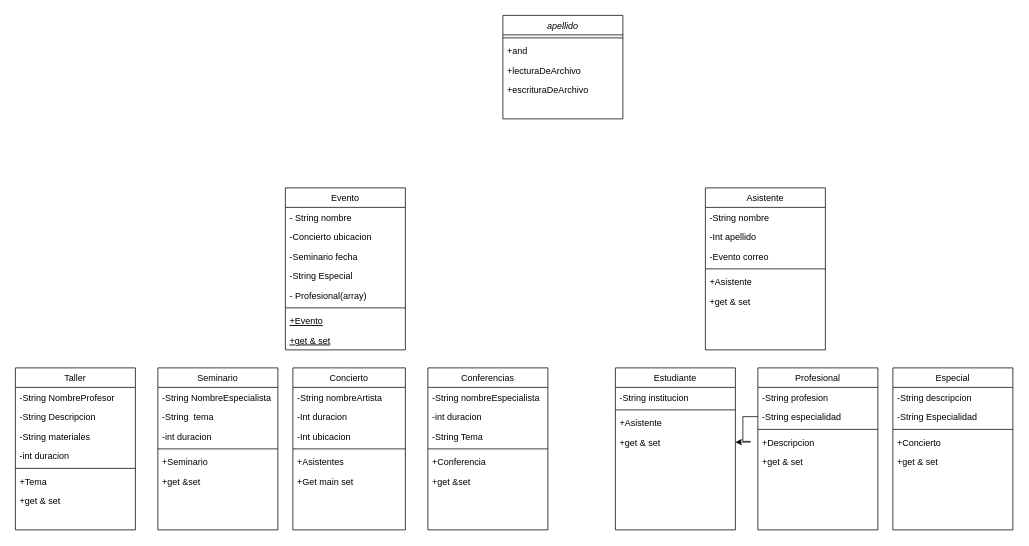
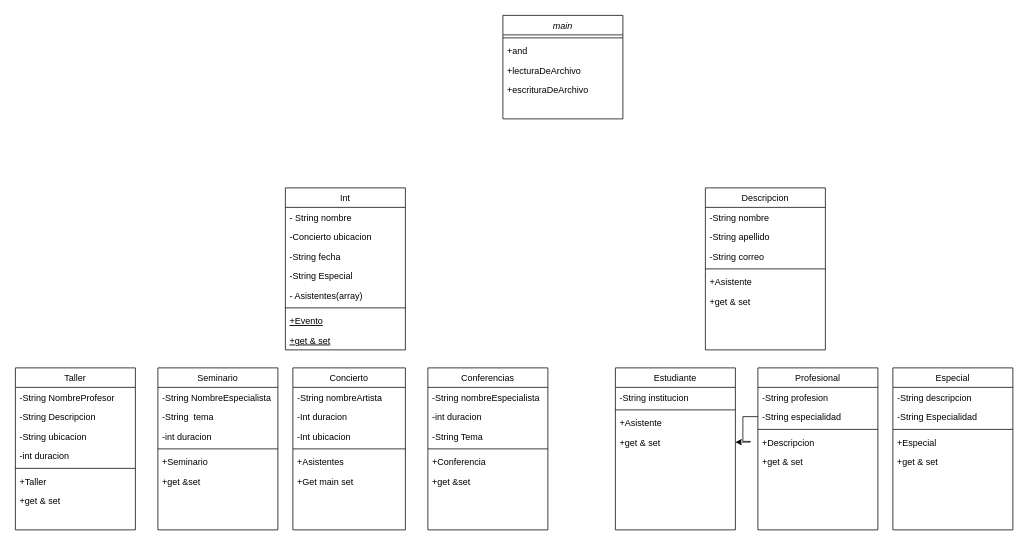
- <mxCell id="2" value="apellido" style="swimlane;fontStyle=2;align=center;verticalAlign=top;childLayout=stackLayout;horizontal=1;startSize=26;horizontalStack=0;resizeParent=1;resizeLast=0;collapsible=1;marginBottom=0;rounded=0;shadow=0;strokeWidth=1;" parent="1" vertex="1"><mxGeometry x="670" y="20" width="160" height="138" as="geometry"><mxRectangle x="230" y="140" width="160" height="26" as="alternateBounds" /></mxGeometry></mxCell>
+ <mxCell id="2" value="main" style="swimlane;fontStyle=2;align=center;verticalAlign=top;childLayout=stackLayout;horizontal=1;startSize=26;horizontalStack=0;resizeParent=1;resizeLast=0;collapsible=1;marginBottom=0;rounded=0;shadow=0;strokeWidth=1;" parent="1" vertex="1"><mxGeometry x="670" y="20" width="160" height="138" as="geometry"><mxRectangle x="230" y="140" width="160" height="26" as="alternateBounds" /></mxGeometry></mxCell>
- <mxCell id="7" value="Evento" style="swimlane;fontStyle=0;align=center;verticalAlign=top;childLayout=stackLayout;horizontal=1;startSize=26;horizontalStack=0;resizeParent=1;resizeLast=0;collapsible=1;marginBottom=0;rounded=0;shadow=0;strokeWidth=1;" parent="1" vertex="1"><mxGeometry x="380" y="250" width="160" height="216" as="geometry"><mxRectangle x="130" y="380" width="160" height="26" as="alternateBounds" /></mxGeometry></mxCell>
+ <mxCell id="7" value="Int" style="swimlane;fontStyle=0;align=center;verticalAlign=top;childLayout=stackLayout;horizontal=1;startSize=26;horizontalStack=0;resizeParent=1;resizeLast=0;collapsible=1;marginBottom=0;rounded=0;shadow=0;strokeWidth=1;" parent="1" vertex="1"><mxGeometry x="380" y="250" width="160" height="216" as="geometry"><mxRectangle x="130" y="380" width="160" height="26" as="alternateBounds" /></mxGeometry></mxCell>
- <mxCell id="23" value="Asistente" style="swimlane;fontStyle=0;align=center;verticalAlign=top;childLayout=stackLayout;horizontal=1;startSize=26;horizontalStack=0;resizeParent=1;resizeLast=0;collapsible=1;marginBottom=0;rounded=0;shadow=0;strokeWidth=1;" parent="1" vertex="1"><mxGeometry x="940" y="250" width="160" height="216" as="geometry"><mxRectangle x="550" y="140" width="160" height="26" as="alternateBounds" /></mxGeometry></mxCell>
+ <mxCell id="23" value="Descripcion" style="swimlane;fontStyle=0;align=center;verticalAlign=top;childLayout=stackLayout;horizontal=1;startSize=26;horizontalStack=0;resizeParent=1;resizeLast=0;collapsible=1;marginBottom=0;rounded=0;shadow=0;strokeWidth=1;" parent="1" vertex="1"><mxGeometry x="940" y="250" width="160" height="216" as="geometry"><mxRectangle x="550" y="140" width="160" height="26" as="alternateBounds" /></mxGeometry></mxCell>
- <mxCell id="25" value="-Int apellido" style="text;align=left;verticalAlign=top;spacingLeft=4;spacingRight=4;overflow=hidden;rotatable=0;points=[[0,0.5],[1,0.5]];portConstraint=eastwest;rounded=0;shadow=0;html=0;" parent="23" vertex="1"><mxGeometry y="52" width="160" height="26" as="geometry" /></mxCell>
+ <mxCell id="25" value="-String apellido" style="text;align=left;verticalAlign=top;spacingLeft=4;spacingRight=4;overflow=hidden;rotatable=0;points=[[0,0.5],[1,0.5]];portConstraint=eastwest;rounded=0;shadow=0;html=0;" parent="23" vertex="1"><mxGeometry y="52" width="160" height="26" as="geometry" /></mxCell>
- <mxCell id="10" value="-Seminario fecha" style="text;align=left;verticalAlign=top;spacingLeft=4;spacingRight=4;overflow=hidden;rotatable=0;points=[[0,0.5],[1,0.5]];portConstraint=eastwest;rounded=0;shadow=0;html=0;" parent="7" vertex="1"><mxGeometry y="78" width="160" height="26" as="geometry" /></mxCell>
+ <mxCell id="10" value="-String fecha" style="text;align=left;verticalAlign=top;spacingLeft=4;spacingRight=4;overflow=hidden;rotatable=0;points=[[0,0.5],[1,0.5]];portConstraint=eastwest;rounded=0;shadow=0;html=0;" parent="7" vertex="1"><mxGeometry y="78" width="160" height="26" as="geometry" /></mxCell>
- <mxCell id="26" value="-Evento correo" style="text;align=left;verticalAlign=top;spacingLeft=4;spacingRight=4;overflow=hidden;rotatable=0;points=[[0,0.5],[1,0.5]];portConstraint=eastwest;rounded=0;shadow=0;html=0;" parent="23" vertex="1"><mxGeometry y="78" width="160" height="26" as="geometry" /></mxCell>
+ <mxCell id="26" value="-String correo" style="text;align=left;verticalAlign=top;spacingLeft=4;spacingRight=4;overflow=hidden;rotatable=0;points=[[0,0.5],[1,0.5]];portConstraint=eastwest;rounded=0;shadow=0;html=0;" parent="23" vertex="1"><mxGeometry y="78" width="160" height="26" as="geometry" /></mxCell>
- <mxCell id="12" value="- Profesional(array)" style="text;align=left;verticalAlign=top;spacingLeft=4;spacingRight=4;overflow=hidden;rotatable=0;points=[[0,0.5],[1,0.5]];portConstraint=eastwest;rounded=0;shadow=0;html=0;" parent="7" vertex="1"><mxGeometry y="130" width="160" height="26" as="geometry" /></mxCell>
+ <mxCell id="12" value="- Asistentes(array)" style="text;align=left;verticalAlign=top;spacingLeft=4;spacingRight=4;overflow=hidden;rotatable=0;points=[[0,0.5],[1,0.5]];portConstraint=eastwest;rounded=0;shadow=0;html=0;" parent="7" vertex="1"><mxGeometry y="130" width="160" height="26" as="geometry" /></mxCell>
- <mxCell id="47" value="-String materiales" style="text;align=left;verticalAlign=top;spacingLeft=4;spacingRight=4;overflow=hidden;rotatable=0;points=[[0,0.5],[1,0.5]];portConstraint=eastwest;" parent="44" vertex="1"><mxGeometry y="78" width="160" height="26" as="geometry" /></mxCell>
+ <mxCell id="47" value="-String ubicacion" style="text;align=left;verticalAlign=top;spacingLeft=4;spacingRight=4;overflow=hidden;rotatable=0;points=[[0,0.5],[1,0.5]];portConstraint=eastwest;" parent="44" vertex="1"><mxGeometry y="78" width="160" height="26" as="geometry" /></mxCell>
- <mxCell id="67" value="+Concierto" style="text;align=left;verticalAlign=top;spacingLeft=4;spacingRight=4;overflow=hidden;rotatable=0;points=[[0,0.5],[1,0.5]];portConstraint=eastwest;" parent="63" vertex="1"><mxGeometry y="86" width="160" height="26" as="geometry" /></mxCell>
+ <mxCell id="67" value="+Especial" style="text;align=left;verticalAlign=top;spacingLeft=4;spacingRight=4;overflow=hidden;rotatable=0;points=[[0,0.5],[1,0.5]];portConstraint=eastwest;" parent="63" vertex="1"><mxGeometry y="86" width="160" height="26" as="geometry" /></mxCell>
- <mxCell id="50" value="+Tema" style="text;align=left;verticalAlign=top;spacingLeft=4;spacingRight=4;overflow=hidden;rotatable=0;points=[[0,0.5],[1,0.5]];portConstraint=eastwest;" parent="44" vertex="1"><mxGeometry y="138" width="160" height="26" as="geometry" /></mxCell>
+ <mxCell id="50" value="+Taller" style="text;align=left;verticalAlign=top;spacingLeft=4;spacingRight=4;overflow=hidden;rotatable=0;points=[[0,0.5],[1,0.5]];portConstraint=eastwest;" parent="44" vertex="1"><mxGeometry y="138" width="160" height="26" as="geometry" /></mxCell>
